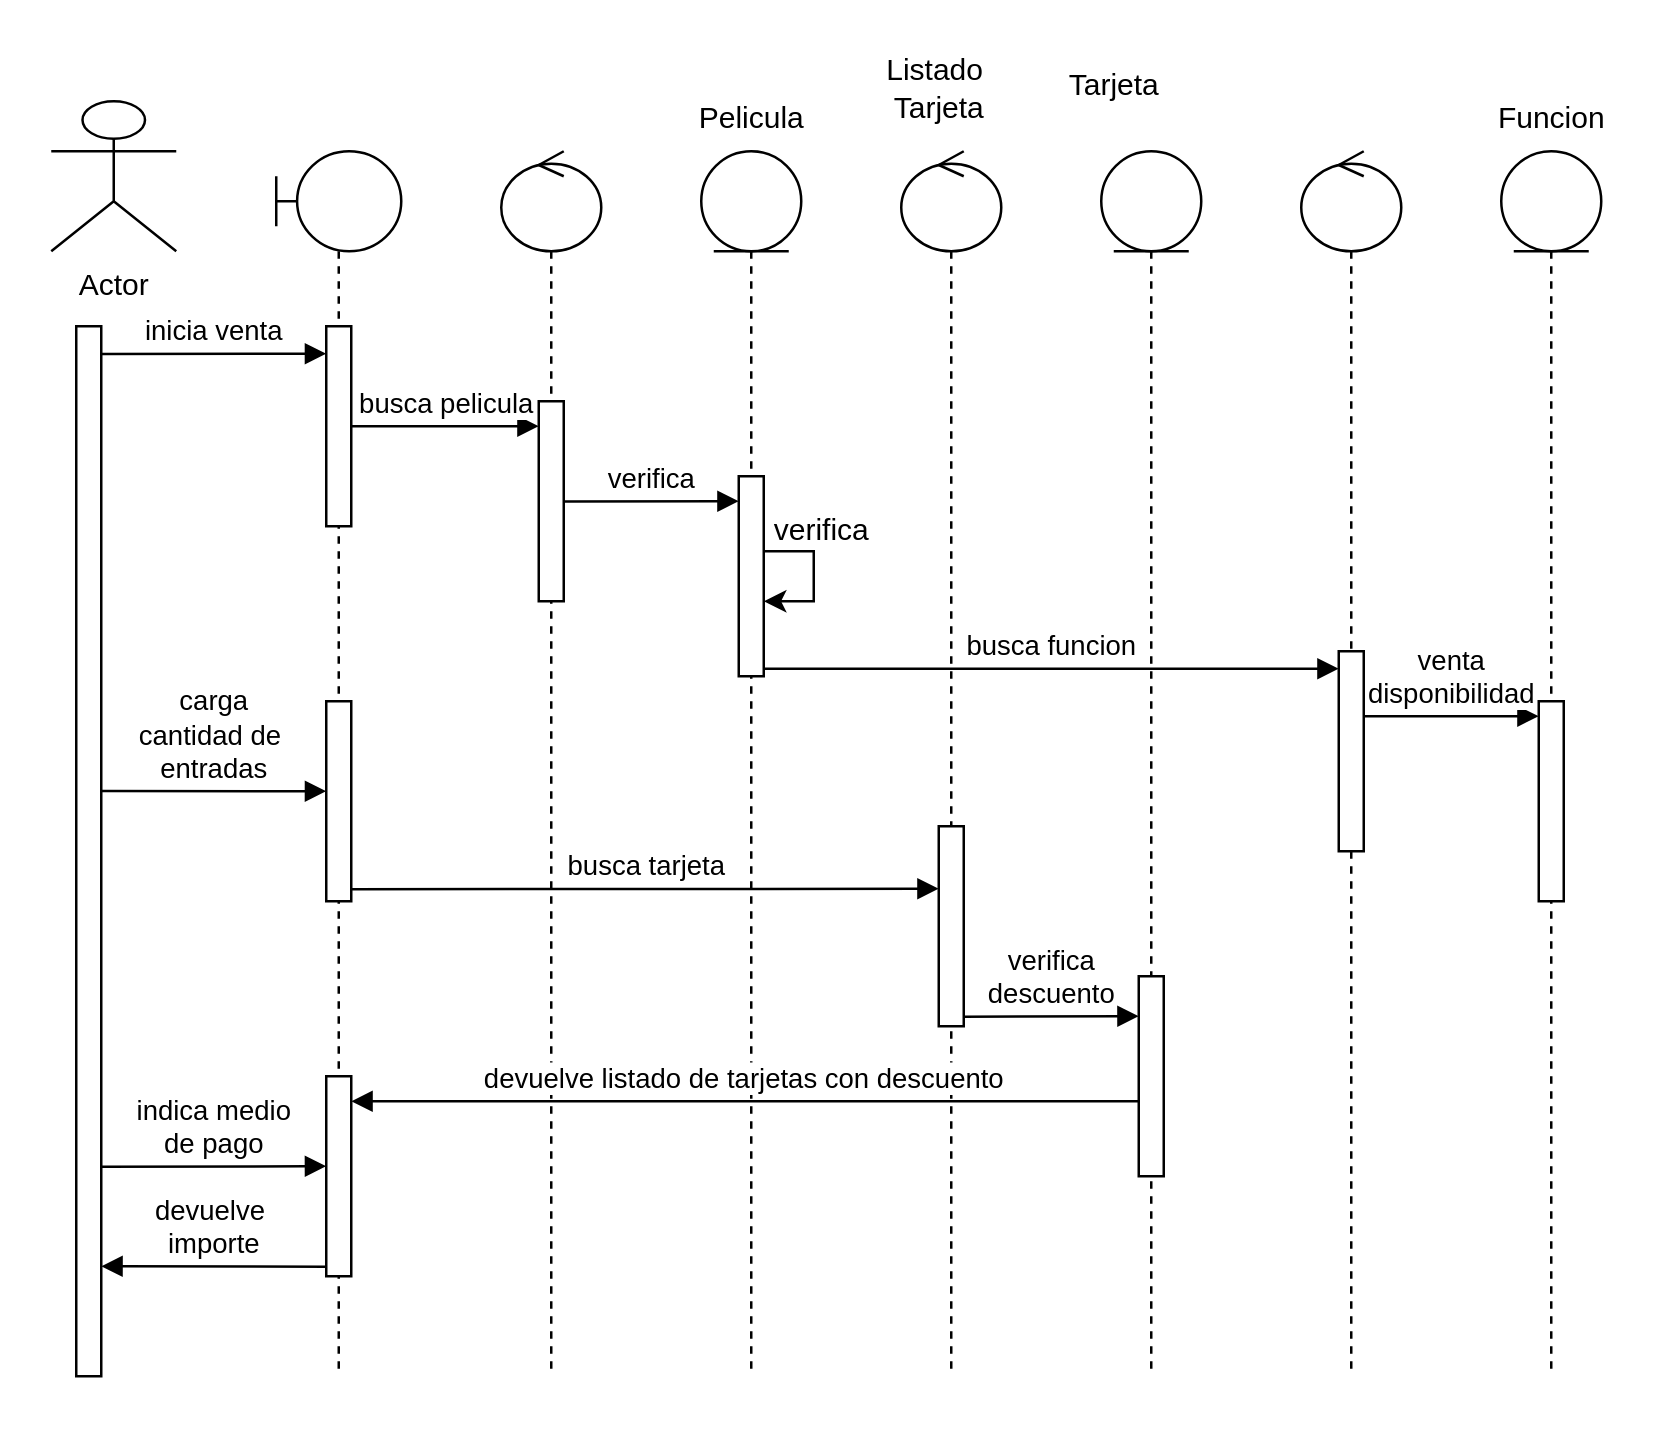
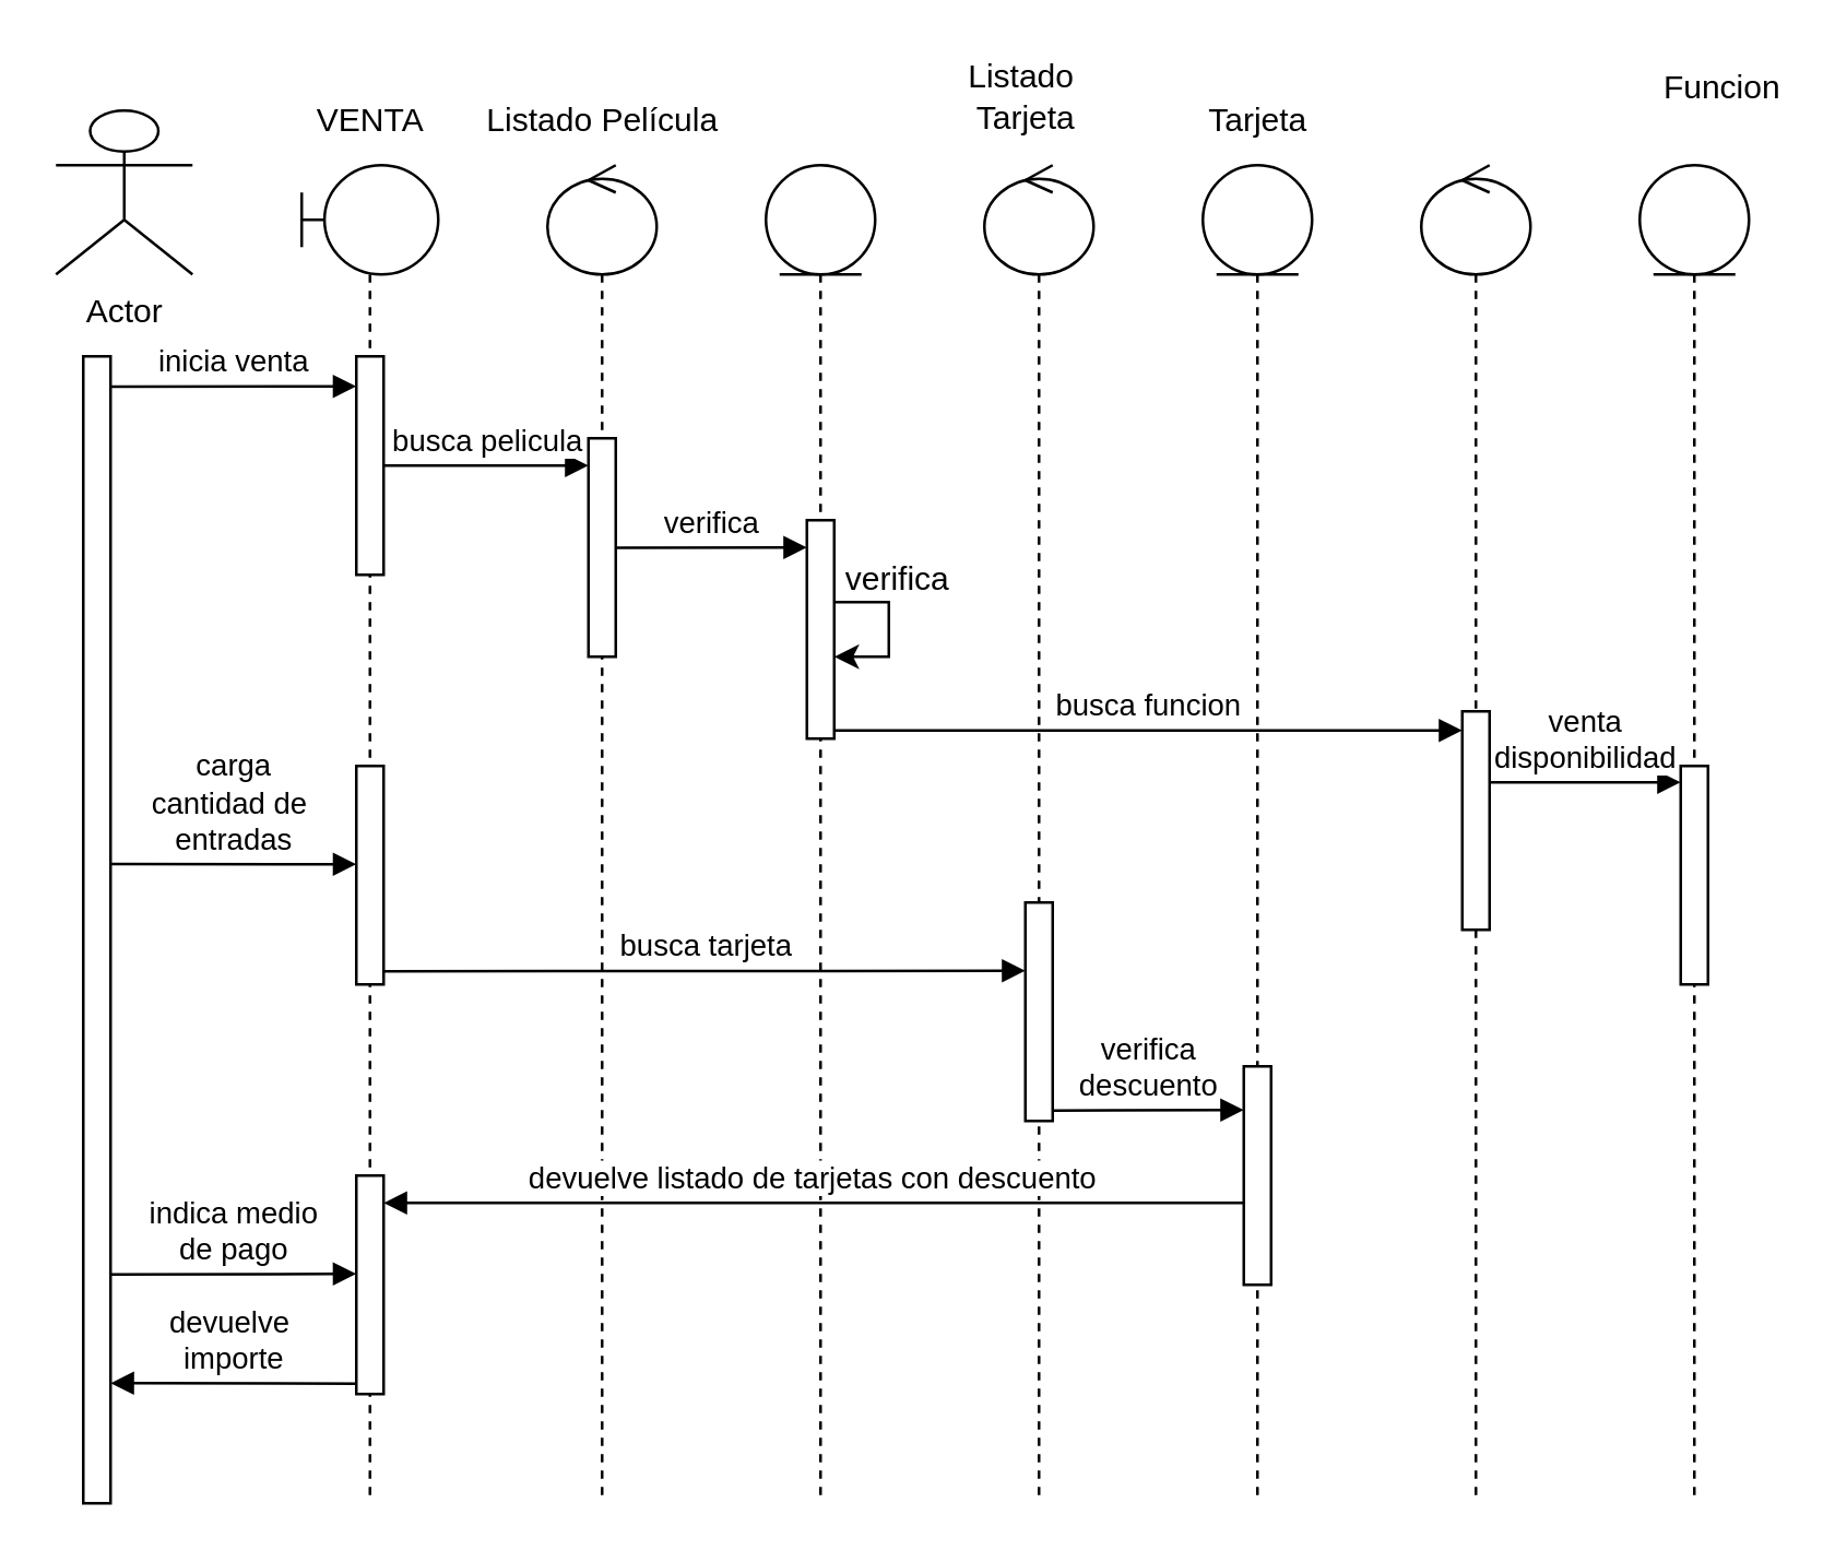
- <mxCell id="37" value="Tarjeta" style="text;html=1;align=center;verticalAlign=middle;resizable=0;points=[];autosize=1;" vertex="1" parent="1"><mxGeometry x="420" y="24" width="50" height="20" as="geometry" /></mxCell>
+ <mxCell id="37" value="Tarjeta" style="text;html=1;align=center;verticalAlign=middle;resizable=0;points=[];autosize=1;" vertex="1" parent="1"><mxGeometry x="435" y="34" width="50" height="20" as="geometry" /></mxCell>
+ <mxCell id="33" value="VENTA" style="text;html=1;align=center;verticalAlign=middle;resizable=0;points=[];autosize=1;" vertex="1" parent="1"><mxGeometry x="110" y="34" width="50" height="20" as="geometry" /></mxCell>
+ <mxCell id="34" value="Listado Película" style="text;html=1;align=center;verticalAlign=middle;resizable=0;points=[];autosize=1;" vertex="1" parent="1"><mxGeometry x="170" y="34" width="100" height="20" as="geometry" /></mxCell>
- <mxCell id="35" value="Pelicula" style="text;html=1;align=center;verticalAlign=middle;resizable=0;points=[];autosize=1;" vertex="1" parent="1"><mxGeometry x="270" y="37" width="60" height="20" as="geometry" /></mxCell>
- <mxCell id="38" value="Funcion" style="text;html=1;align=center;verticalAlign=middle;resizable=0;points=[];autosize=1;" vertex="1" parent="1"><mxGeometry x="590" y="37" width="60" height="20" as="geometry" /></mxCell>
+ <mxCell id="38" value="Funcion" style="text;html=1;align=center;verticalAlign=middle;resizable=0;points=[];autosize=1;" vertex="1" parent="1"><mxGeometry x="600" y="22" width="60" height="20" as="geometry" /></mxCell>
